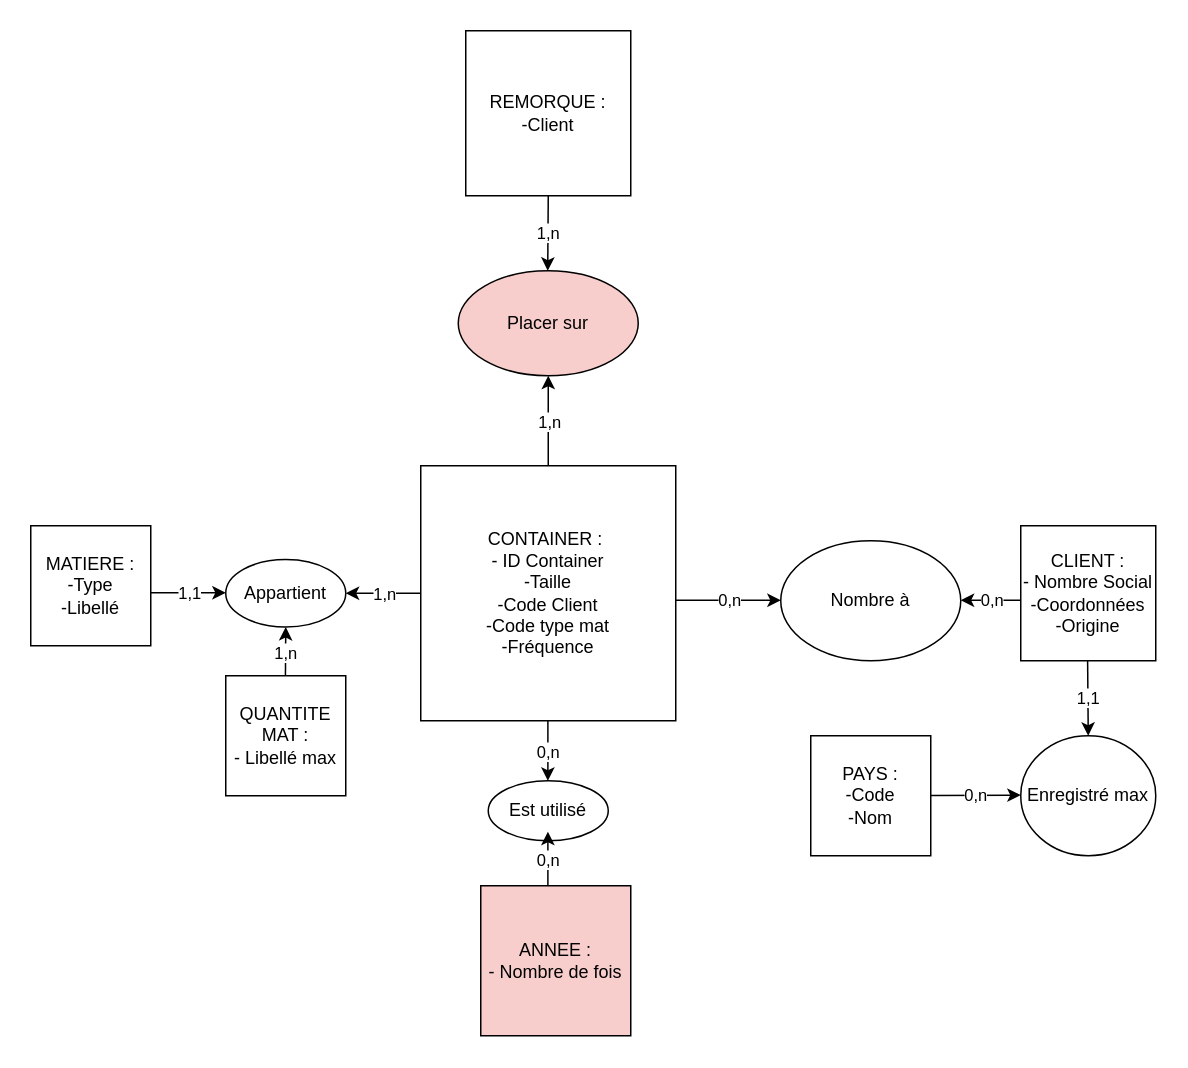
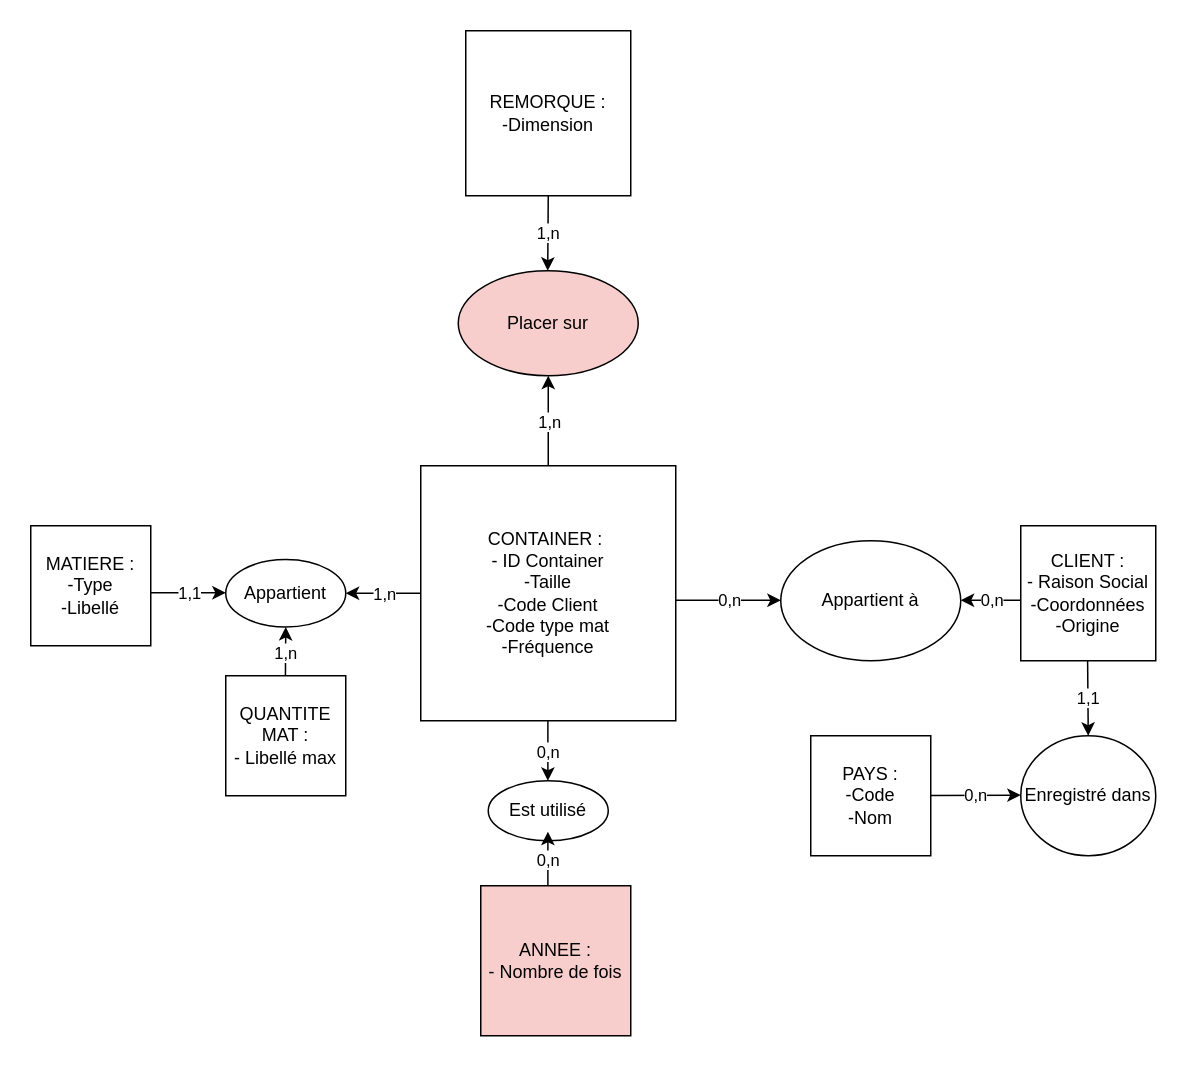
- <mxCell id="4" value="REMORQUE :&lt;br&gt;-Client" style="whiteSpace=wrap;html=1;aspect=fixed;" vertex="1" parent="1"><mxGeometry x="310" y="20" width="110" height="110" as="geometry" /></mxCell>
+ <mxCell id="4" value="REMORQUE :&lt;br&gt;-Dimension" style="whiteSpace=wrap;html=1;aspect=fixed;" vertex="1" parent="1"><mxGeometry x="310" y="20" width="110" height="110" as="geometry" /></mxCell>
- <mxCell id="9" value="CLIENT :&lt;br&gt;- Nombre Social&lt;br&gt;-Coordonnées&lt;br&gt;-Origine" style="whiteSpace=wrap;html=1;aspect=fixed;" vertex="1" parent="1"><mxGeometry x="680" y="350" width="90" height="90" as="geometry" /></mxCell>
+ <mxCell id="9" value="CLIENT :&lt;br&gt;- Raison Social&lt;br&gt;-Coordonnées&lt;br&gt;-Origine" style="whiteSpace=wrap;html=1;aspect=fixed;" vertex="1" parent="1"><mxGeometry x="680" y="350" width="90" height="90" as="geometry" /></mxCell>
- <mxCell id="10" value="Nombre à" style="ellipse;whiteSpace=wrap;html=1;" vertex="1" parent="1"><mxGeometry x="520" y="360" width="120" height="80" as="geometry" /></mxCell>
+ <mxCell id="10" value="Appartient à" style="ellipse;whiteSpace=wrap;html=1;" vertex="1" parent="1"><mxGeometry x="520" y="360" width="120" height="80" as="geometry" /></mxCell>
- <mxCell id="16" value="Enregistré max" style="ellipse;whiteSpace=wrap;html=1;" vertex="1" parent="1"><mxGeometry x="680" y="490" width="90" height="80" as="geometry" /></mxCell>
+ <mxCell id="16" value="Enregistré dans" style="ellipse;whiteSpace=wrap;html=1;" vertex="1" parent="1"><mxGeometry x="680" y="490" width="90" height="80" as="geometry" /></mxCell>
